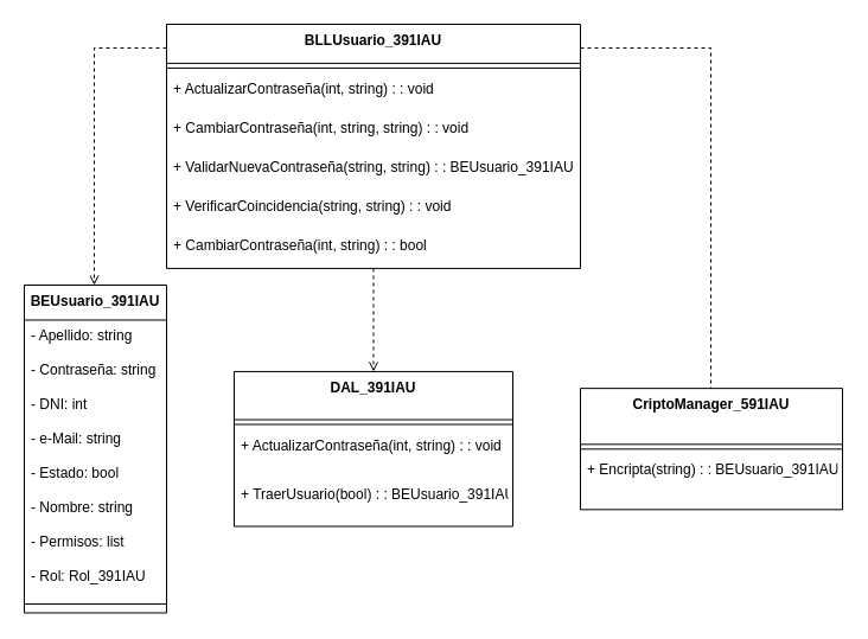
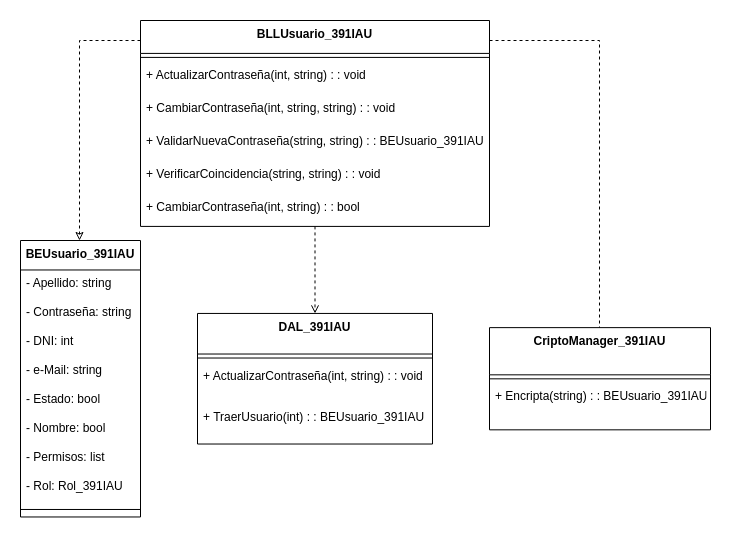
- <mxCell id="12" style="edgeStyle=orthogonalEdgeStyle;rounded=0;orthogonalLoop=1;jettySize=auto;html=1;dashed=1;endArrow=open;endFill=0;" edge="1" parent="1" source="15" target="2"><mxGeometry relative="1" as="geometry"><Array as="points"><mxPoint x="79" y="40" /></Array></mxGeometry></mxCell>
+ <mxCell id="12" style="edgeStyle=orthogonalEdgeStyle;rounded=0;orthogonalLoop=1;jettySize=auto;html=1;dashed=1;endArrow=classic;endFill=0;" edge="1" parent="1" source="15" target="2"><mxGeometry relative="1" as="geometry"><Array as="points"><mxPoint x="79" y="40" /></Array></mxGeometry></mxCell>
- <mxCell id="26" value="CriptoManager_591IAU" style="swimlane;fontStyle=1;align=center;verticalAlign=top;childLayout=stackLayout;horizontal=1;startSize=47.2;horizontalStack=0;resizeParent=1;resizeParentMax=0;resizeLast=0;collapsible=0;marginBottom=0;" vertex="1" parent="1"><mxGeometry x="489" y="327.14" width="221" height="102.2" as="geometry" /></mxCell>
+ <mxCell id="26" value="CriptoManager_391IAU" style="swimlane;fontStyle=1;align=center;verticalAlign=top;childLayout=stackLayout;horizontal=1;startSize=47.2;horizontalStack=0;resizeParent=1;resizeParentMax=0;resizeLast=0;collapsible=0;marginBottom=0;" vertex="1" parent="1"><mxGeometry x="489" y="327.14" width="221" height="102.2" as="geometry" /></mxCell>
- <mxCell id="25" value="+ TraerUsuario(bool) : : BEUsuario_391IAU" style="text;strokeColor=none;fillColor=none;align=left;verticalAlign=top;spacingLeft=4;spacingRight=4;overflow=hidden;rotatable=0;points=[[0,0.5],[1,0.5]];portConstraint=eastwest;" vertex="1" parent="22"><mxGeometry y="89.571" width="235" height="41" as="geometry" /></mxCell>
+ <mxCell id="25" value="+ TraerUsuario(int) : : BEUsuario_391IAU" style="text;strokeColor=none;fillColor=none;align=left;verticalAlign=top;spacingLeft=4;spacingRight=4;overflow=hidden;rotatable=0;points=[[0,0.5],[1,0.5]];portConstraint=eastwest;" vertex="1" parent="22"><mxGeometry y="89.571" width="235" height="41" as="geometry" /></mxCell>
- <mxCell id="8" value="- Nombre: string" style="text;strokeColor=none;fillColor=none;align=left;verticalAlign=top;spacingLeft=4;spacingRight=4;overflow=hidden;rotatable=0;points=[[0,0.5],[1,0.5]];portConstraint=eastwest;" vertex="1" parent="2"><mxGeometry y="174.474" width="120" height="29" as="geometry" /></mxCell>
+ <mxCell id="8" value="- Nombre: bool" style="text;strokeColor=none;fillColor=none;align=left;verticalAlign=top;spacingLeft=4;spacingRight=4;overflow=hidden;rotatable=0;points=[[0,0.5],[1,0.5]];portConstraint=eastwest;" vertex="1" parent="2"><mxGeometry y="174.474" width="120" height="29" as="geometry" /></mxCell>
